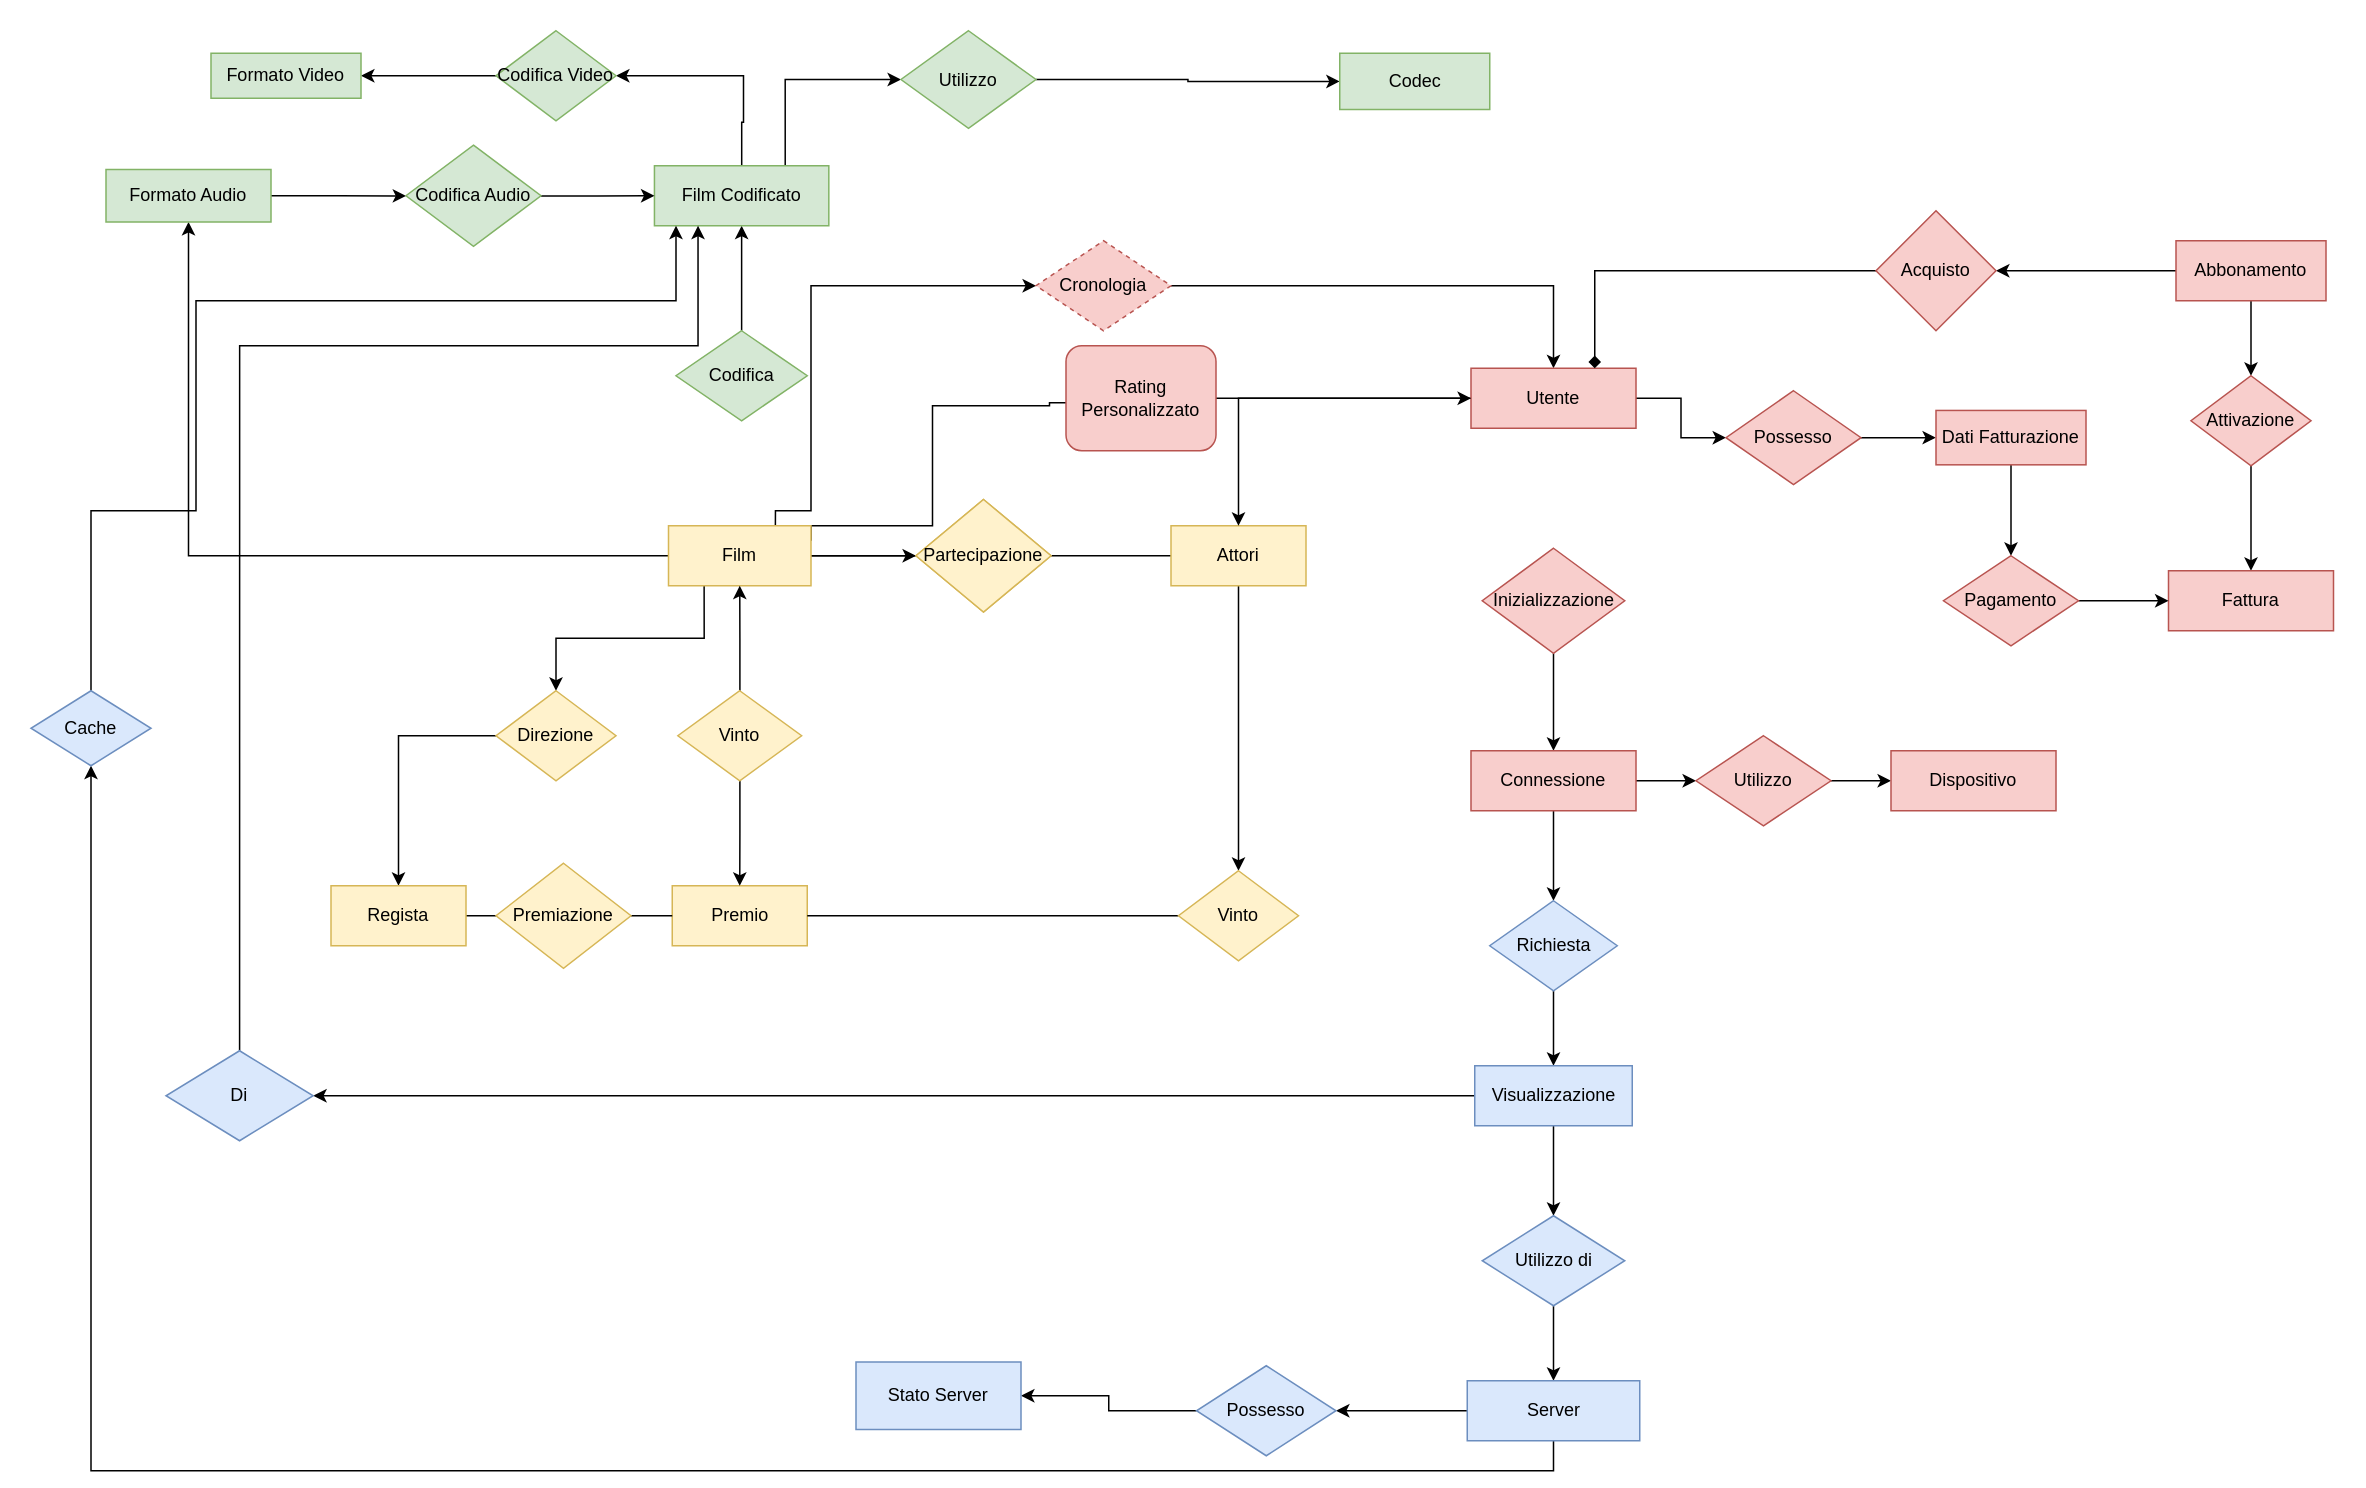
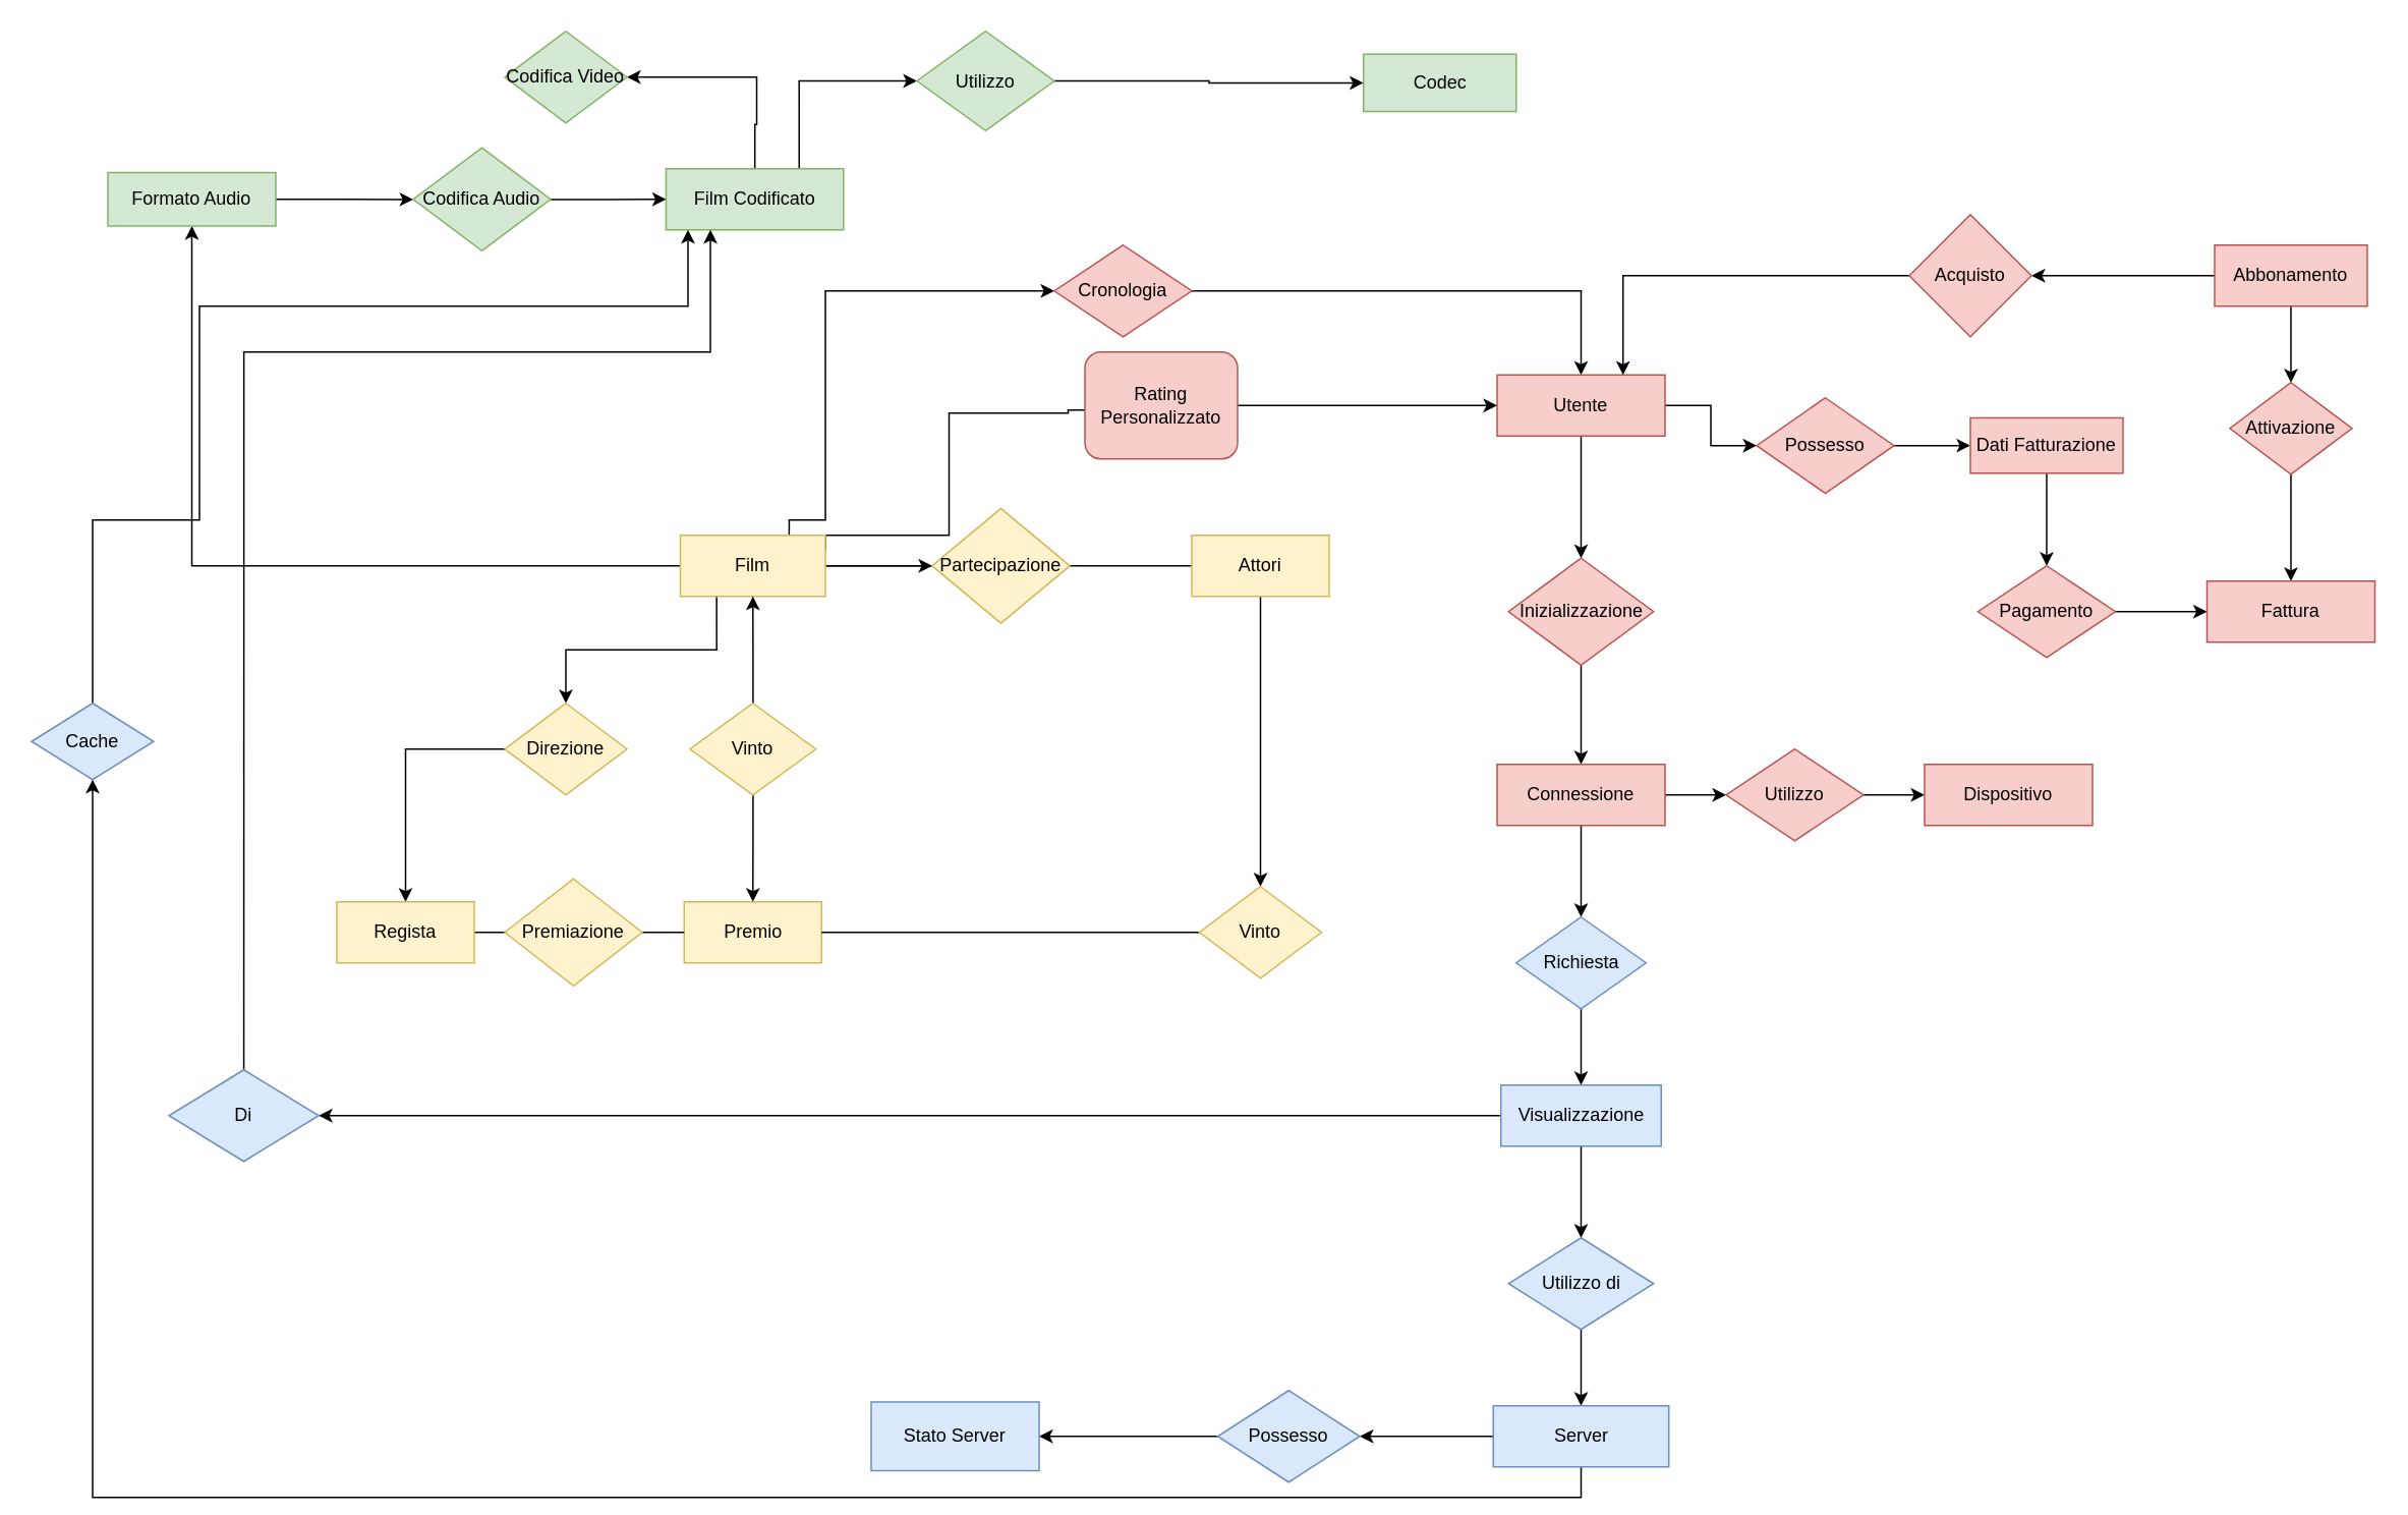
- <mxCell id="37" value="Formato Video" style="rounded=0;whiteSpace=wrap;html=1;fillColor=#d5e8d4;strokeColor=#82b366;" vertex="1" parent="1"><mxGeometry x="140" y="35" width="100" height="30" as="geometry" /></mxCell>
- <mxCell id="35" style="edgeStyle=orthogonalEdgeStyle;rounded=0;orthogonalLoop=1;jettySize=auto;html=1;" edge="1" parent="1" source="36" target="37"><mxGeometry relative="1" as="geometry"><mxPoint x="240" y="50" as="targetPoint" /></mxGeometry></mxCell>
- <mxCell id="26" style="edgeStyle=orthogonalEdgeStyle;rounded=0;orthogonalLoop=1;jettySize=auto;html=1;" edge="1" parent="1" source="27" target="30"><mxGeometry relative="1" as="geometry"><mxPoint x="493.75" y="170" as="targetPoint" /></mxGeometry></mxCell>
- <mxCell id="43" value="Cronologia" style="rhombus;whiteSpace=wrap;html=1;fillColor=#f8cecc;strokeColor=#b85450;dashed=1;" vertex="1" parent="1"><mxGeometry x="690" y="160" width="90" height="60" as="geometry" /></mxCell>
+ <mxCell id="43" value="Cronologia" style="rhombus;whiteSpace=wrap;html=1;fillColor=#f8cecc;strokeColor=#b85450;" vertex="1" parent="1"><mxGeometry x="690" y="160" width="90" height="60" as="geometry" /></mxCell>
- <mxCell id="52" style="edgeStyle=orthogonalEdgeStyle;rounded=0;orthogonalLoop=1;jettySize=auto;html=1;entryX=0.75;entryY=0;entryDx=0;entryDy=0;endArrow=diamond;" edge="1" parent="1" source="53" target="46"><mxGeometry relative="1" as="geometry" /></mxCell>
+ <mxCell id="52" style="edgeStyle=orthogonalEdgeStyle;rounded=0;orthogonalLoop=1;jettySize=auto;html=1;entryX=0.75;entryY=0;entryDx=0;entryDy=0;" edge="1" parent="1" source="53" target="46"><mxGeometry relative="1" as="geometry" /></mxCell>
- <mxCell id="27" value="Codifica" style="rhombus;whiteSpace=wrap;html=1;fillColor=#d5e8d4;strokeColor=#82b366;" vertex="1" parent="1"><mxGeometry x="450" y="220" width="87.5" height="60" as="geometry" /></mxCell>
- <mxCell id="45" value="" style="edgeStyle=orthogonalEdgeStyle;rounded=0;orthogonalLoop=1;jettySize=auto;html=1;" edge="1" parent="1" source="46" target="12"><mxGeometry relative="1" as="geometry" /></mxCell>
+ <mxCell id="45" value="" style="edgeStyle=orthogonalEdgeStyle;rounded=0;orthogonalLoop=1;jettySize=auto;html=1;" edge="1" parent="1" source="46" target="64"><mxGeometry relative="1" as="geometry" /></mxCell>
- <mxCell id="85" value="Stato Server" style="rounded=0;whiteSpace=wrap;html=1;fillColor=#dae8fc;strokeColor=#6c8ebf;" vertex="1" parent="1"><mxGeometry x="570" y="907.5" width="110" height="45" as="geometry" /></mxCell>
+ <mxCell id="85" value="Stato Server" style="rounded=0;whiteSpace=wrap;html=1;fillColor=#dae8fc;strokeColor=#6c8ebf;" vertex="1" parent="1"><mxGeometry x="570" y="917.5" width="110" height="45" as="geometry" /></mxCell>
